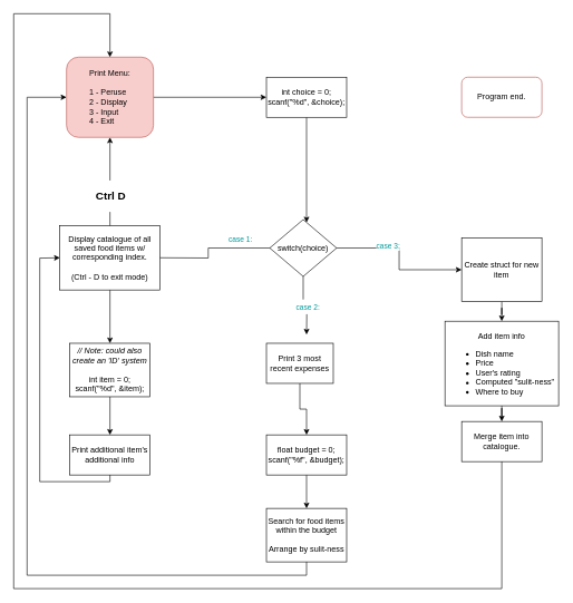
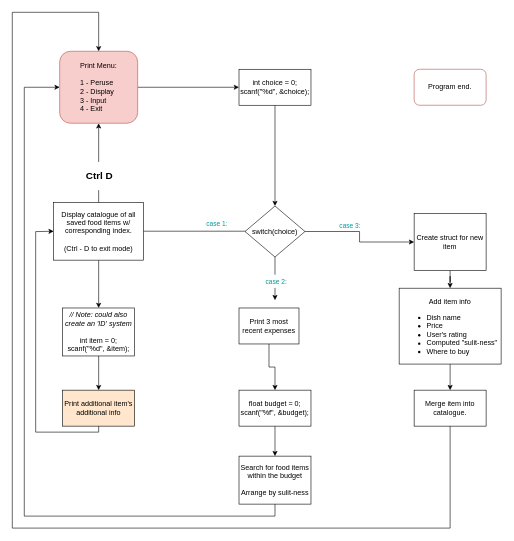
- <mxCell id="12" value="switch(choice)" style="rhombus;whiteSpace=wrap;html=1;rounded=0;" vertex="1" parent="1"><mxGeometry x="403" y="328" width="100" height="85" as="geometry" /></mxCell>
+ <mxCell id="12" value="switch(choice)" style="rhombus;whiteSpace=wrap;html=1;rounded=0;" vertex="1" parent="1"><mxGeometry x="408" y="343" width="100" height="85" as="geometry" /></mxCell>
- <mxCell id="22" value="Merge item into catalogue." style="whiteSpace=wrap;html=1;rounded=0;" vertex="1" parent="1"><mxGeometry x="690" y="630" width="120" height="60" as="geometry" /></mxCell>
+ <mxCell id="22" value="Merge item into catalogue." style="whiteSpace=wrap;html=1;rounded=0;" vertex="1" parent="1"><mxGeometry x="690" y="650" width="120" height="60" as="geometry" /></mxCell>
- <mxCell id="23" value="Print additional item's additional info" style="whiteSpace=wrap;html=1;rounded=0;" vertex="1" parent="1"><mxGeometry x="104" y="650" width="120" height="60" as="geometry" /></mxCell>
+ <mxCell id="23" value="Print additional item's additional info" style="whiteSpace=wrap;html=1;rounded=0;fillColor=#ffe6cc;" vertex="1" parent="1"><mxGeometry x="104" y="650" width="120" height="60" as="geometry" /></mxCell>
